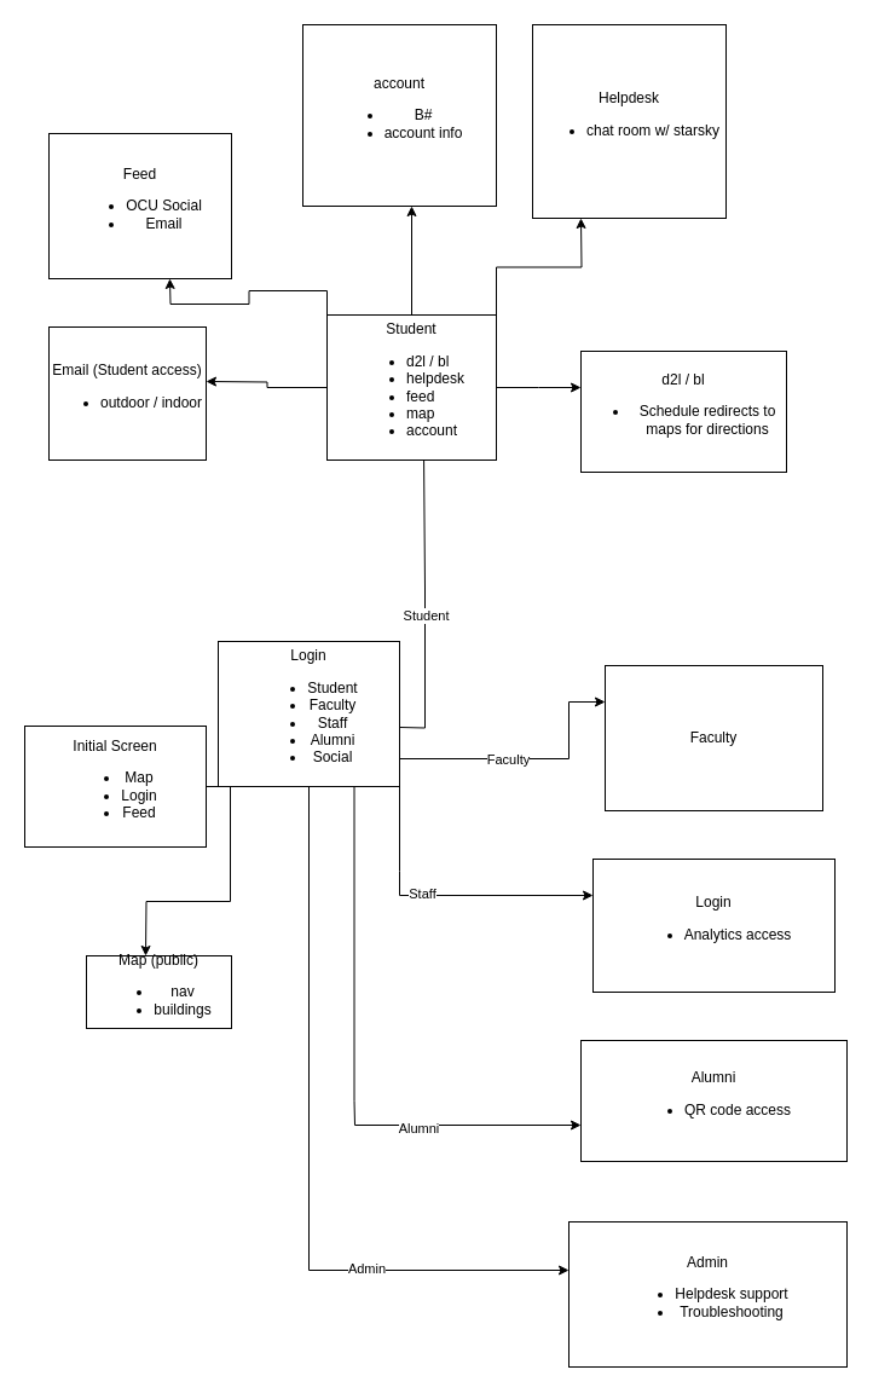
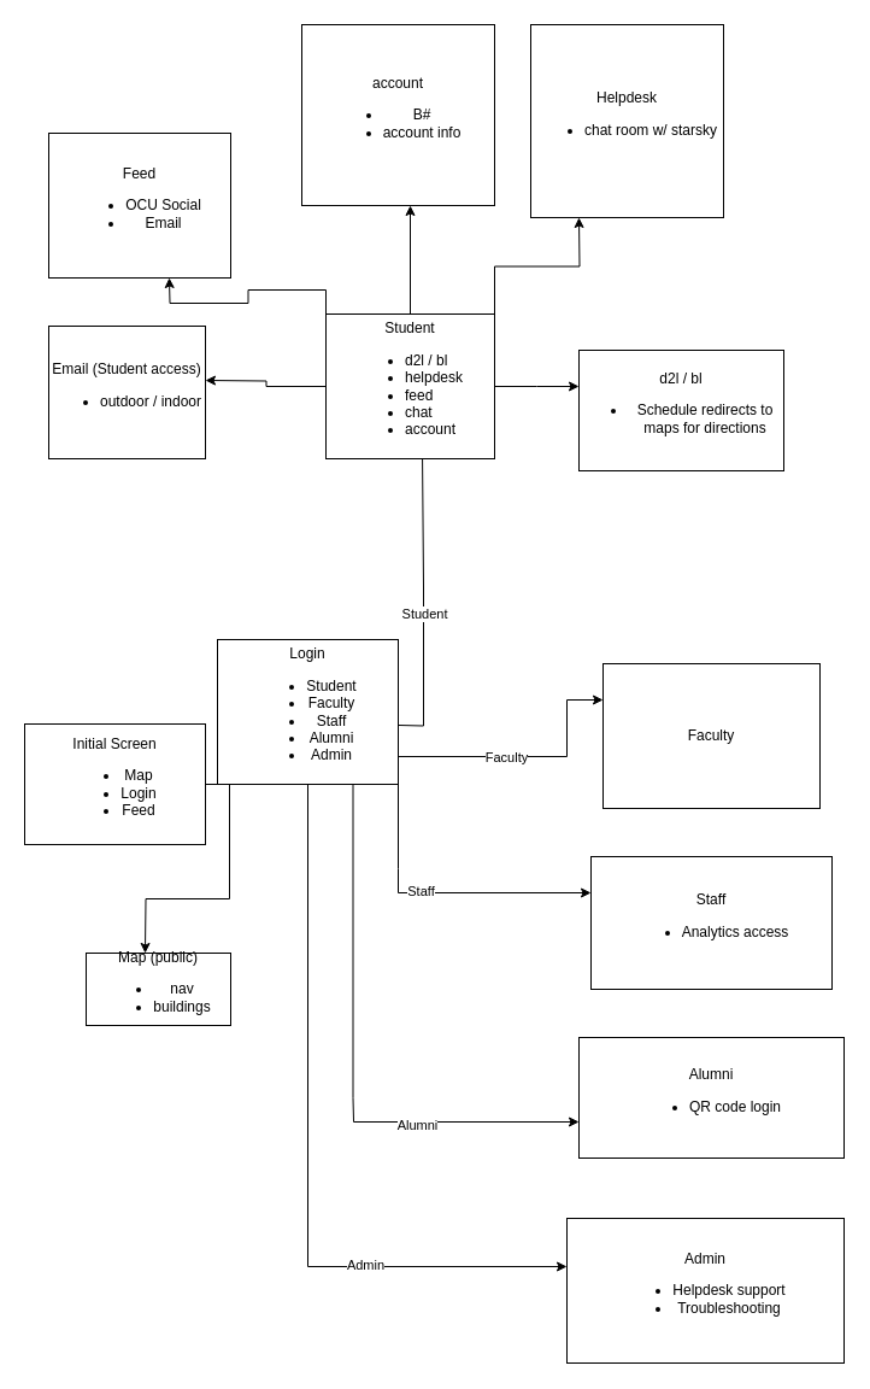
- <mxCell id="22" value="Student&lt;br&gt;&lt;ul&gt;&lt;li style=&quot;text-align: left;&quot;&gt;d2l / bl&lt;/li&gt;&lt;li style=&quot;text-align: left;&quot;&gt;helpdesk&lt;/li&gt;&lt;li style=&quot;text-align: left;&quot;&gt;feed&lt;/li&gt;&lt;li style=&quot;text-align: left;&quot;&gt;map&lt;/li&gt;&lt;li style=&quot;text-align: left;&quot;&gt;account&lt;/li&gt;&lt;/ul&gt;" style="rounded=0;whiteSpace=wrap;html=1;" vertex="1" parent="1"><mxGeometry x="270" y="260" width="140" height="120" as="geometry" /></mxCell>
+ <mxCell id="22" value="Student&lt;br&gt;&lt;ul&gt;&lt;li style=&quot;text-align: left;&quot;&gt;d2l / bl&lt;/li&gt;&lt;li style=&quot;text-align: left;&quot;&gt;helpdesk&lt;/li&gt;&lt;li style=&quot;text-align: left;&quot;&gt;feed&lt;/li&gt;&lt;li style=&quot;text-align: left;&quot;&gt;chat&lt;/li&gt;&lt;li style=&quot;text-align: left;&quot;&gt;account&lt;/li&gt;&lt;/ul&gt;" style="rounded=0;whiteSpace=wrap;html=1;" vertex="1" parent="1"><mxGeometry x="270" y="260" width="140" height="120" as="geometry" /></mxCell>
- <mxCell id="16" value="Login&lt;br&gt;&lt;ul&gt;&lt;li&gt;Student&lt;/li&gt;&lt;li&gt;Faculty&lt;/li&gt;&lt;li&gt;Staff&lt;/li&gt;&lt;li&gt;Alumni&lt;/li&gt;&lt;li&gt;Social&lt;/li&gt;&lt;/ul&gt;" style="rounded=0;whiteSpace=wrap;html=1;" vertex="1" parent="1"><mxGeometry x="180" y="530" width="150" height="120" as="geometry" /></mxCell>
+ <mxCell id="16" value="Login&lt;br&gt;&lt;ul&gt;&lt;li&gt;Student&lt;/li&gt;&lt;li&gt;Faculty&lt;/li&gt;&lt;li&gt;Staff&lt;/li&gt;&lt;li&gt;Alumni&lt;/li&gt;&lt;li&gt;Admin&lt;/li&gt;&lt;/ul&gt;" style="rounded=0;whiteSpace=wrap;html=1;" vertex="1" parent="1"><mxGeometry x="180" y="530" width="150" height="120" as="geometry" /></mxCell>
- <mxCell id="29" value="Login&lt;br&gt;&lt;ul&gt;&lt;li&gt;Analytics access&lt;/li&gt;&lt;/ul&gt;" style="rounded=0;whiteSpace=wrap;html=1;" vertex="1" parent="1"><mxGeometry x="490" y="710" width="200" height="110" as="geometry" /></mxCell>
+ <mxCell id="29" value="Staff&lt;br&gt;&lt;ul&gt;&lt;li&gt;Analytics access&lt;/li&gt;&lt;/ul&gt;" style="rounded=0;whiteSpace=wrap;html=1;" vertex="1" parent="1"><mxGeometry x="490" y="710" width="200" height="110" as="geometry" /></mxCell>
- <mxCell id="30" value="Alumni&lt;br&gt;&lt;ul&gt;&lt;li&gt;QR code access&lt;/li&gt;&lt;/ul&gt;" style="rounded=0;whiteSpace=wrap;html=1;" vertex="1" parent="1"><mxGeometry x="480" y="860" width="220" height="100" as="geometry" /></mxCell>
+ <mxCell id="30" value="Alumni&lt;br&gt;&lt;ul&gt;&lt;li&gt;QR code login&lt;/li&gt;&lt;/ul&gt;" style="rounded=0;whiteSpace=wrap;html=1;" vertex="1" parent="1"><mxGeometry x="480" y="860" width="220" height="100" as="geometry" /></mxCell>
